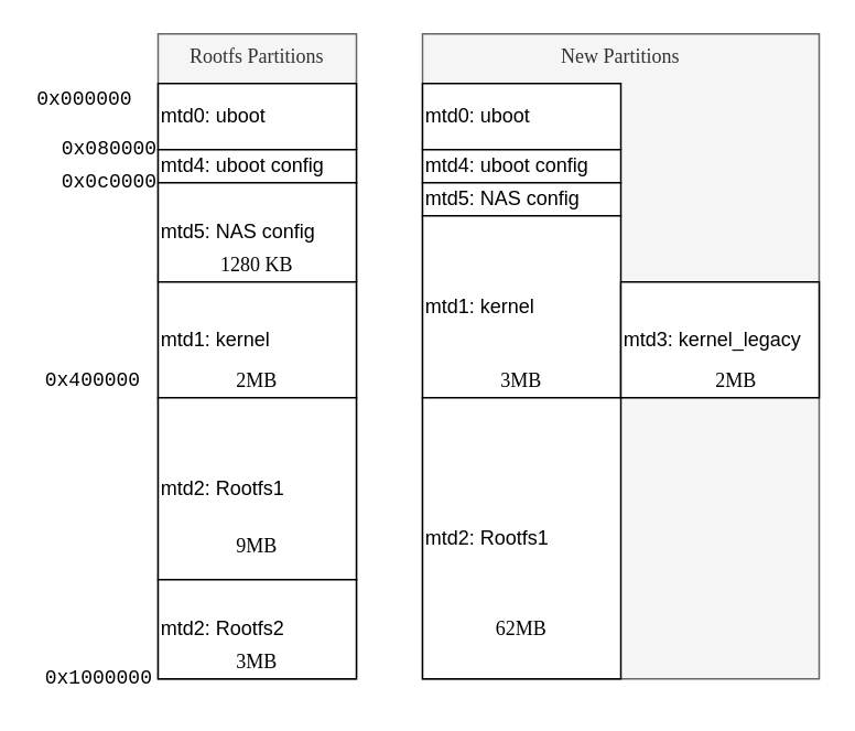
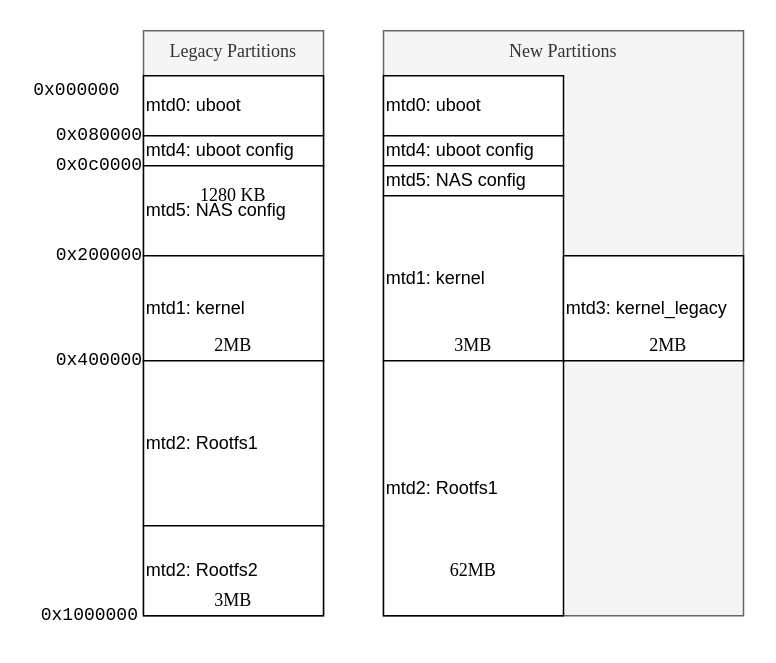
- <mxCell id="2" value="Rootfs Partitions" style="text;html=1;fillColor=#f5f5f5;align=center;verticalAlign=top;whiteSpace=wrap;rounded=0;fontFamily=Verdana;strokeColor=#666666;fontColor=#333333;" vertex="1" parent="1"><mxGeometry x="95" y="20" width="120" height="390" as="geometry" /></mxCell>
+ <mxCell id="2" value="Legacy Partitions" style="text;html=1;fillColor=#f5f5f5;align=center;verticalAlign=top;whiteSpace=wrap;rounded=0;fontFamily=Verdana;strokeColor=#666666;fontColor=#333333;" vertex="1" parent="1"><mxGeometry x="95" y="20" width="120" height="390" as="geometry" /></mxCell>
- <mxCell id="22" value="1280 KB" style="text;html=1;strokeColor=none;fillColor=none;align=center;verticalAlign=middle;whiteSpace=wrap;rounded=0;fontFamily=Verdana;" vertex="1" parent="1"><mxGeometry x="125" y="150" width="60" height="20" as="geometry" /></mxCell>
+ <mxCell id="22" value="1280 KB" style="text;html=1;strokeColor=none;fillColor=none;align=center;verticalAlign=middle;whiteSpace=wrap;rounded=0;fontFamily=Verdana;" vertex="1" parent="1"><mxGeometry x="125" y="120" width="60" height="20" as="geometry" /></mxCell>
+ <mxCell id="13" value="0x200000" style="text;html=1;strokeColor=none;fillColor=none;align=left;verticalAlign=middle;whiteSpace=wrap;rounded=0;fontFamily=Courier New;" vertex="1" parent="1"><mxGeometry x="35" y="160" width="60" height="20" as="geometry" /></mxCell>
- <mxCell id="20" value="0x400000" style="text;html=1;strokeColor=none;fillColor=none;align=left;verticalAlign=middle;whiteSpace=wrap;rounded=0;fontFamily=Courier New;" vertex="1" parent="1"><mxGeometry x="25" y="220" width="60" height="20" as="geometry" /></mxCell>
+ <mxCell id="20" value="0x400000" style="text;html=1;strokeColor=none;fillColor=none;align=left;verticalAlign=middle;whiteSpace=wrap;rounded=0;fontFamily=Courier New;" vertex="1" parent="1"><mxGeometry x="35" y="230" width="60" height="20" as="geometry" /></mxCell>
- <mxCell id="24" value="9MB" style="text;html=1;strokeColor=none;fillColor=none;align=center;verticalAlign=middle;whiteSpace=wrap;rounded=0;fontFamily=Verdana;" vertex="1" parent="1"><mxGeometry x="125" y="320" width="60" height="20" as="geometry" /></mxCell>
